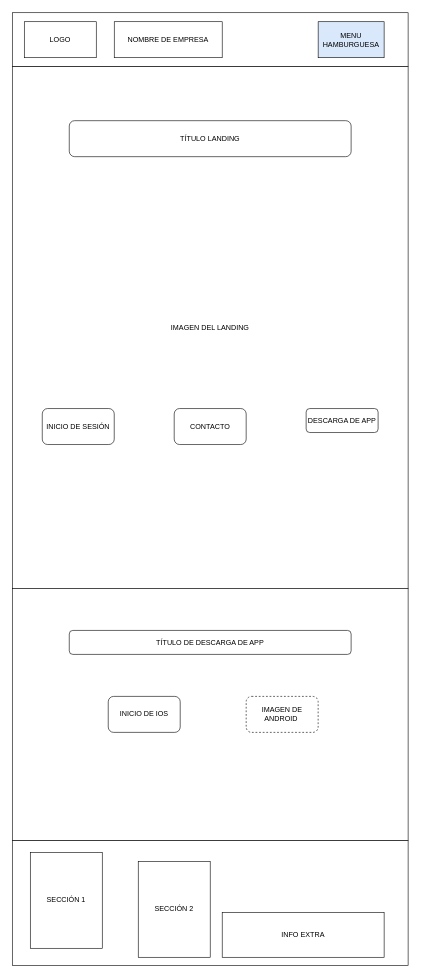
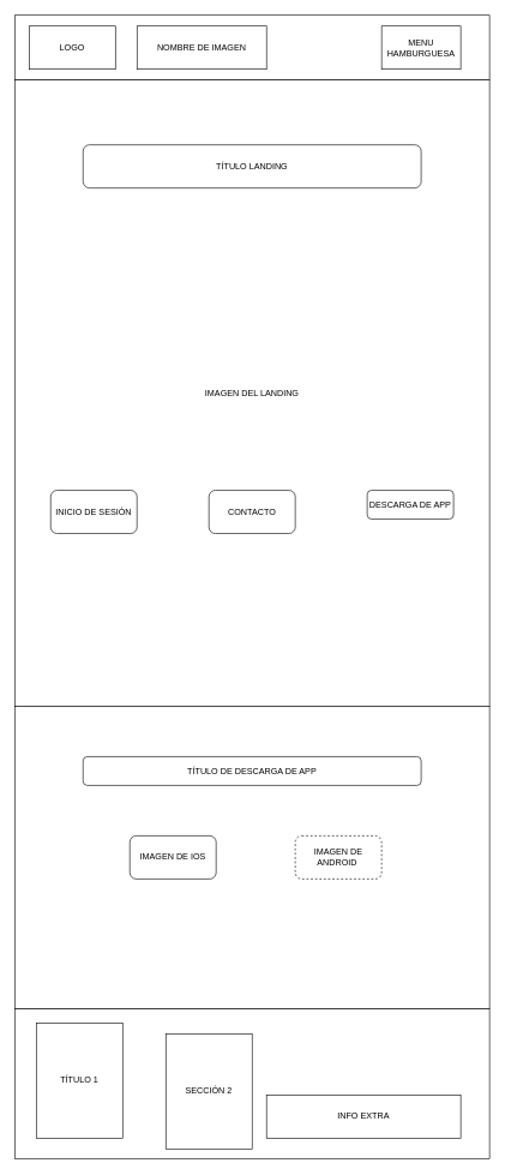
- <mxCell id="18" value="NOMBRE DE EMPRESA" style="rounded=0;whiteSpace=wrap;html=1;" vertex="1" parent="1"><mxGeometry x="190" y="35" width="180" height="60" as="geometry" /></mxCell>
+ <mxCell id="18" value="NOMBRE DE IMAGEN" style="rounded=0;whiteSpace=wrap;html=1;" vertex="1" parent="1"><mxGeometry x="190" y="35" width="180" height="60" as="geometry" /></mxCell>
- <mxCell id="6" value="MENU HAMBURGUESA" style="rounded=0;whiteSpace=wrap;html=1;fillColor=#dae8fc;" vertex="1" parent="1"><mxGeometry x="530" y="35" width="110" height="60" as="geometry" /></mxCell>
+ <mxCell id="6" value="MENU HAMBURGUESA" style="rounded=0;whiteSpace=wrap;html=1;" vertex="1" parent="1"><mxGeometry x="530" y="35" width="110" height="60" as="geometry" /></mxCell>
- <mxCell id="16" value="INICIO DE IOS" style="rounded=1;whiteSpace=wrap;html=1;" vertex="1" parent="1"><mxGeometry x="180" y="1160" width="120" height="60" as="geometry" /></mxCell>
+ <mxCell id="16" value="IMAGEN DE IOS" style="rounded=1;whiteSpace=wrap;html=1;" vertex="1" parent="1"><mxGeometry x="180" y="1160" width="120" height="60" as="geometry" /></mxCell>
- <mxCell id="10" value="SECCIÓN 1" style="rounded=0;whiteSpace=wrap;html=1;" vertex="1" parent="1"><mxGeometry x="50" y="1420" width="120" height="160" as="geometry" /></mxCell>
+ <mxCell id="10" value="TÍTULO 1" style="rounded=0;whiteSpace=wrap;html=1;" vertex="1" parent="1"><mxGeometry x="50" y="1420" width="120" height="160" as="geometry" /></mxCell>
- <mxCell id="12" value="INFO EXTRA" style="rounded=0;whiteSpace=wrap;html=1;" vertex="1" parent="1"><mxGeometry x="370" y="1520" width="270" height="75" as="geometry" /></mxCell>
+ <mxCell id="12" value="INFO EXTRA" style="rounded=0;whiteSpace=wrap;html=1;" vertex="1" parent="1"><mxGeometry x="370" y="1520" width="270" height="60" as="geometry" /></mxCell>
